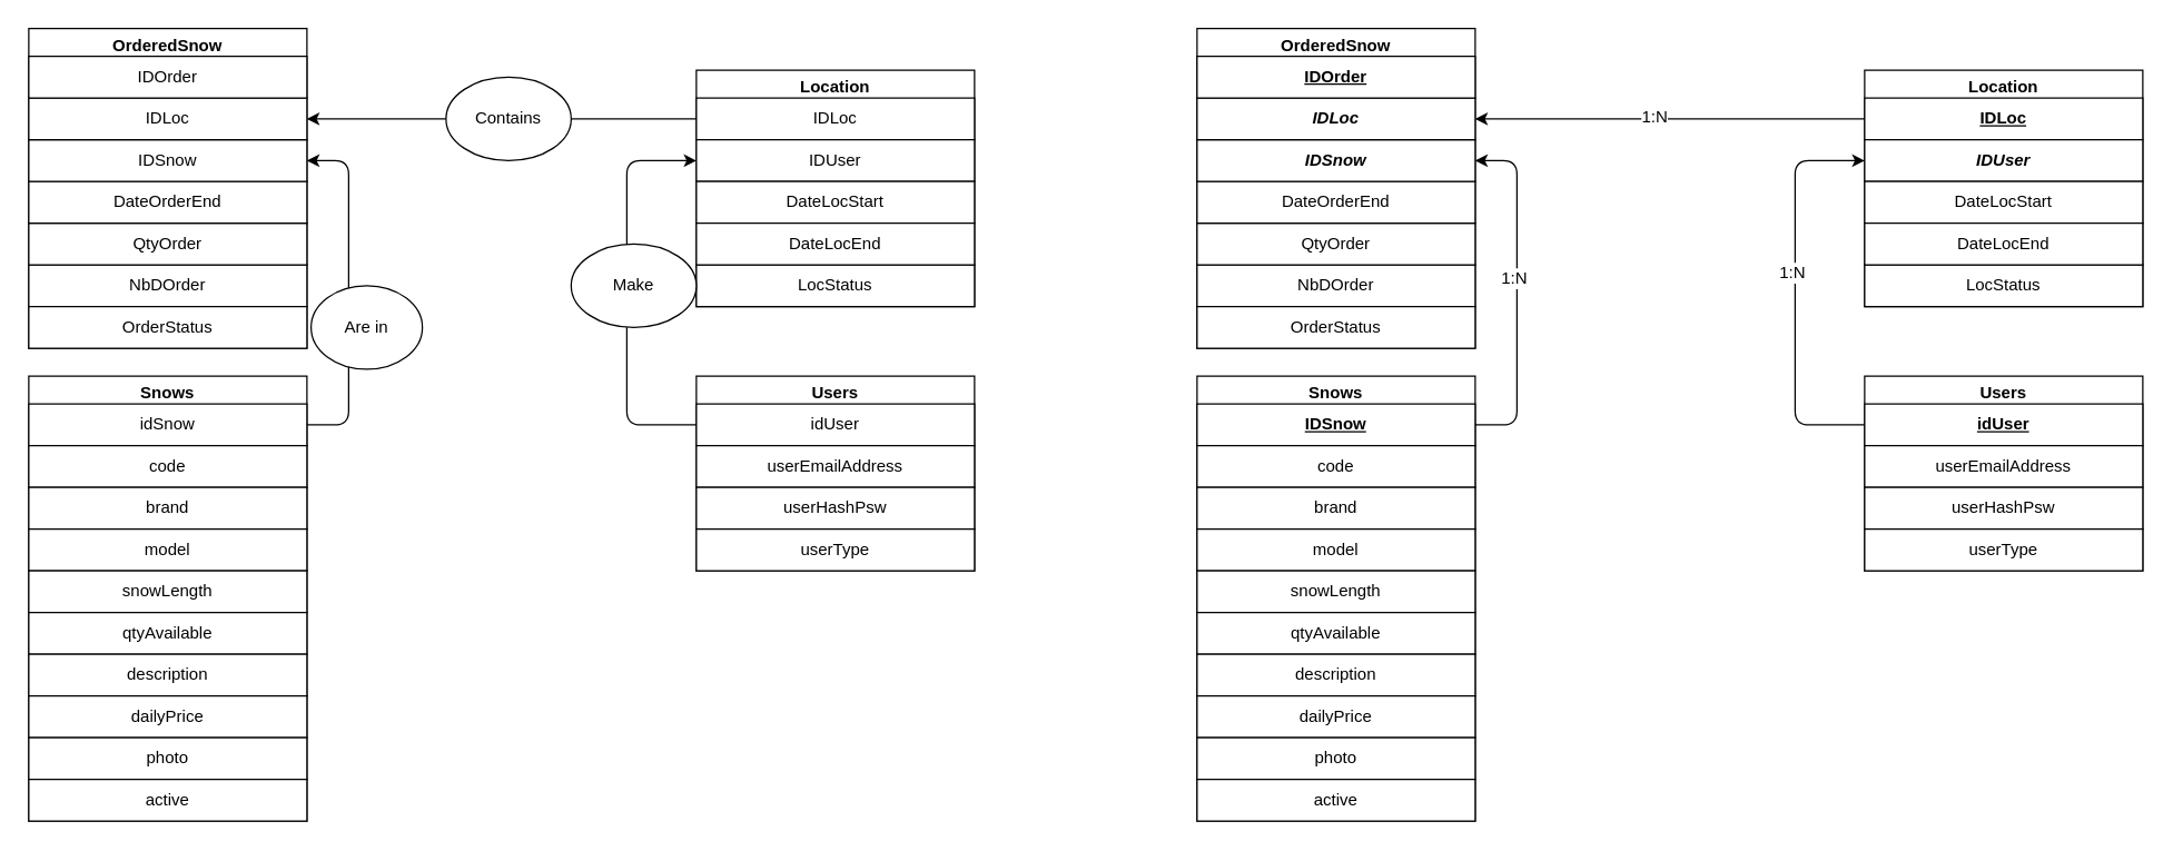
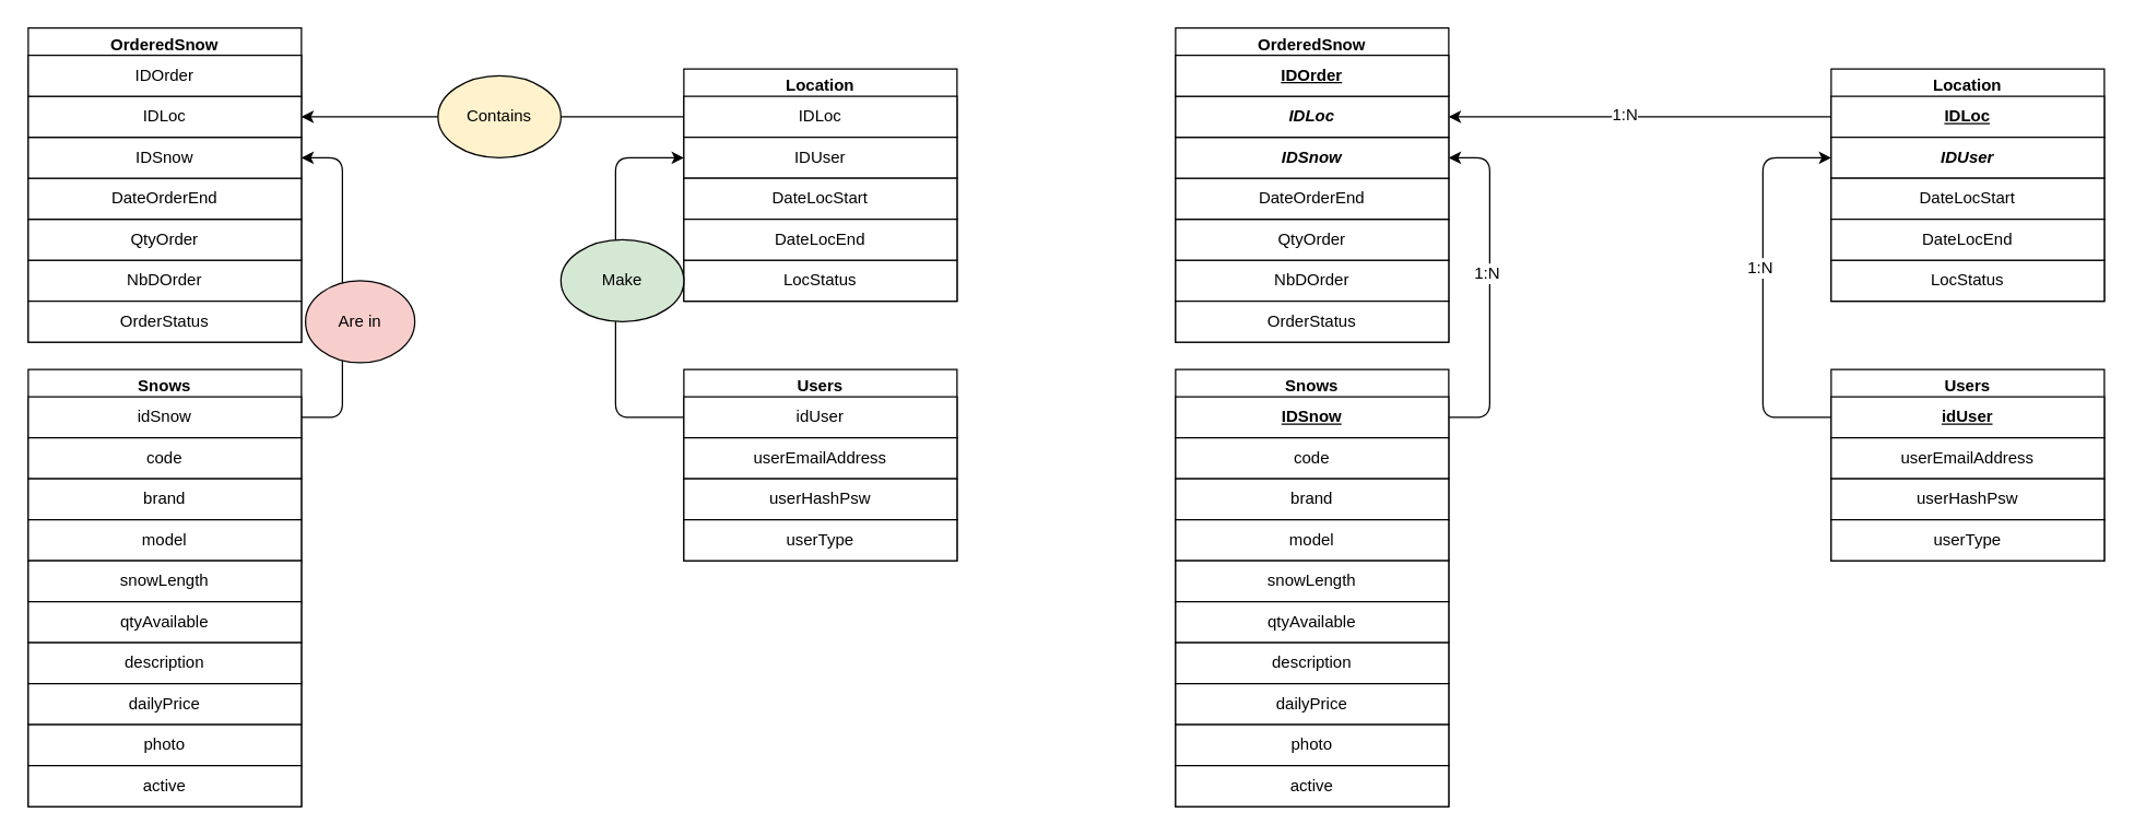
- <mxCell id="36" value="Contains" style="ellipse;whiteSpace=wrap;html=1;" vertex="1" parent="1"><mxGeometry x="320" y="55" width="90" height="60" as="geometry" /></mxCell>
+ <mxCell id="36" value="Contains" style="ellipse;whiteSpace=wrap;html=1;fillColor=#fff2cc;" vertex="1" parent="1"><mxGeometry x="320" y="55" width="90" height="60" as="geometry" /></mxCell>
- <mxCell id="35" value="Make" style="ellipse;whiteSpace=wrap;html=1;" vertex="1" parent="1"><mxGeometry x="410" y="175" width="90" height="60" as="geometry" /></mxCell>
+ <mxCell id="35" value="Make" style="ellipse;whiteSpace=wrap;html=1;fillColor=#d5e8d4;" vertex="1" parent="1"><mxGeometry x="410" y="175" width="90" height="60" as="geometry" /></mxCell>
- <mxCell id="37" value="Are in" style="ellipse;whiteSpace=wrap;html=1;" vertex="1" parent="1"><mxGeometry x="223" y="205" width="80" height="60" as="geometry" /></mxCell>
+ <mxCell id="37" value="Are in" style="ellipse;whiteSpace=wrap;html=1;fillColor=#f8cecc;" vertex="1" parent="1"><mxGeometry x="223" y="205" width="80" height="60" as="geometry" /></mxCell>
